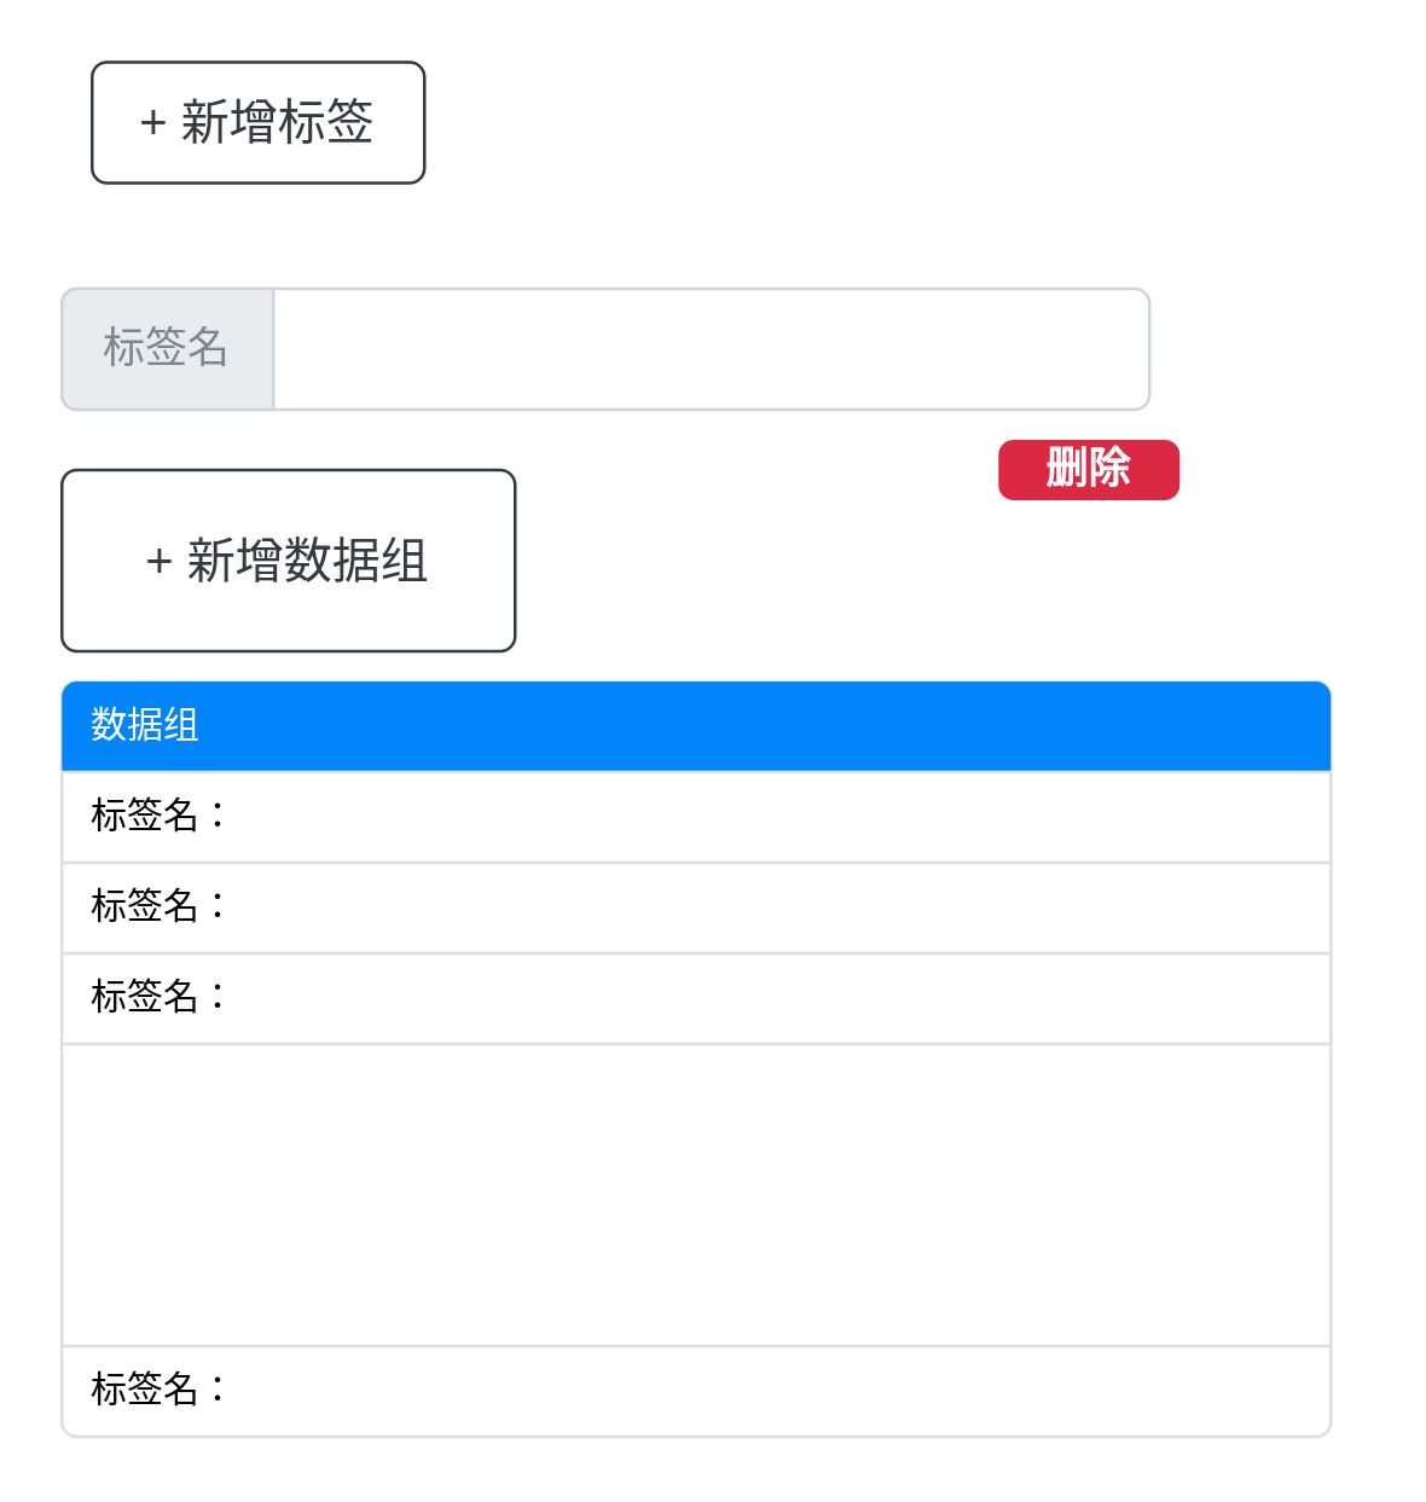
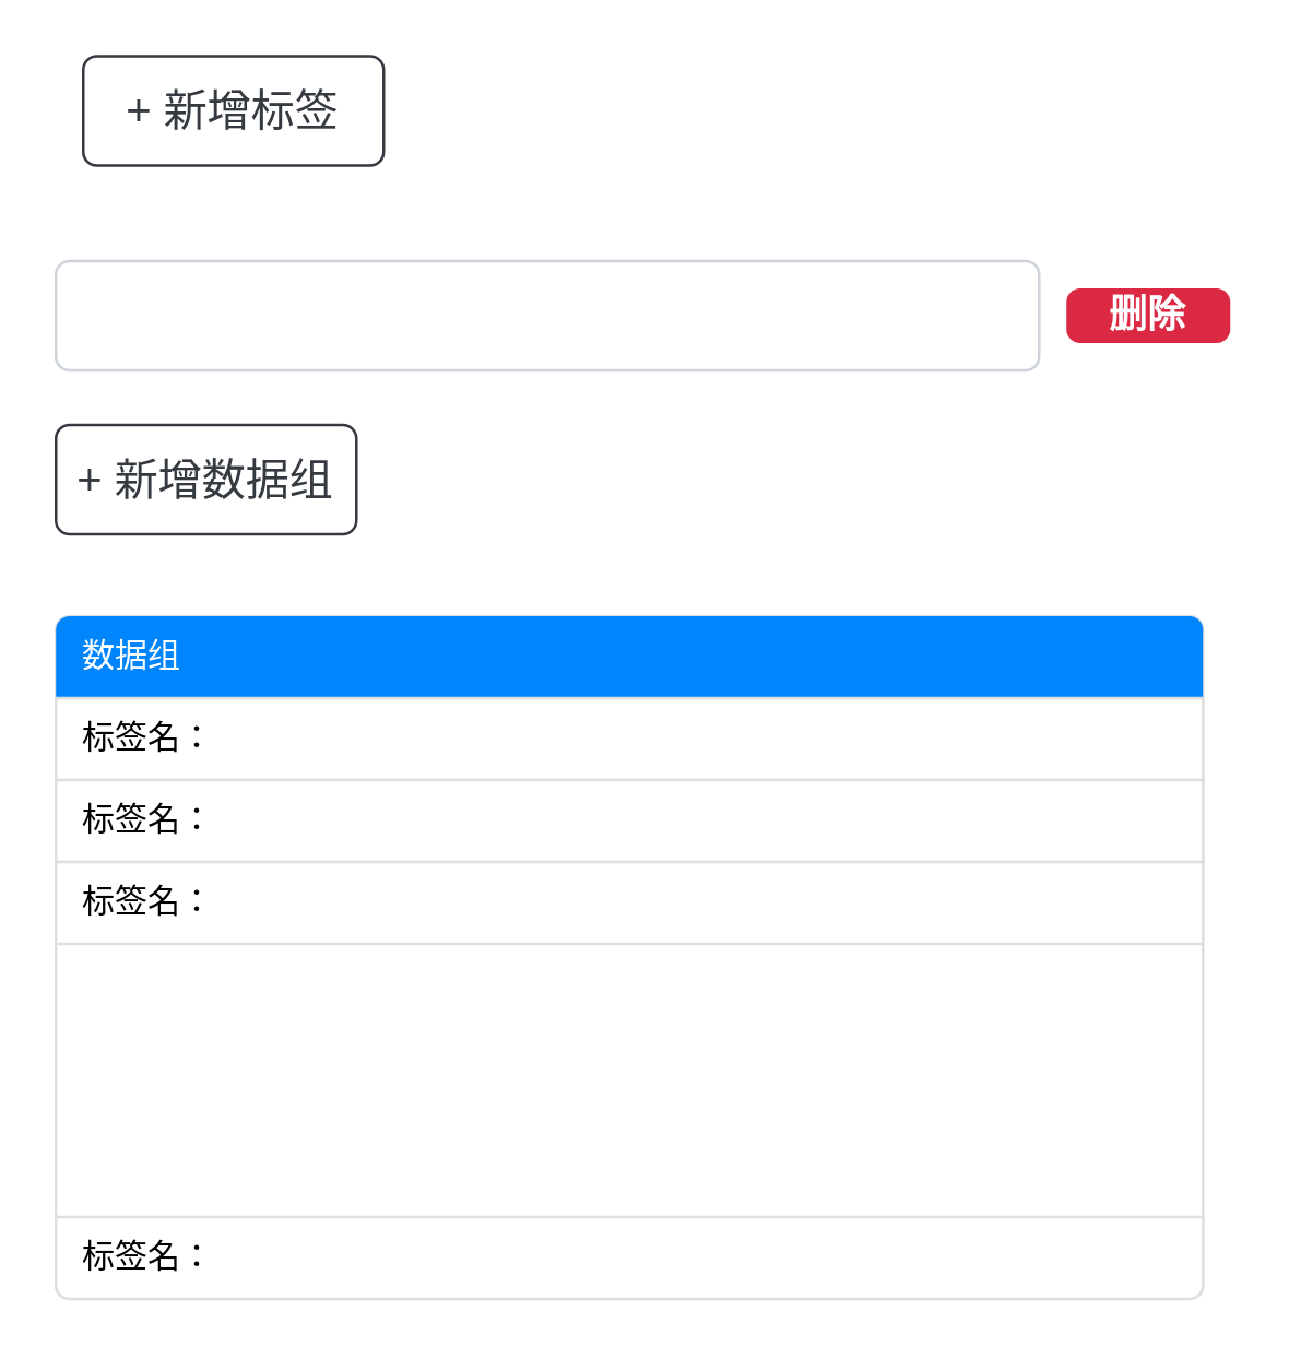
- <mxCell id="4" value="标签名" style="html=1;shadow=0;dashed=0;shape=mxgraph.bootstrap.leftButton;strokeColor=inherit;gradientColor=inherit;fontColor=inherit;fillColor=#E9ECEF;rSize=5;perimeter=none;whiteSpace=wrap;resizeHeight=1;fontSize=14;" vertex="1" parent="3"><mxGeometry width="70" height="40" as="geometry" /></mxCell>
- <mxCell id="5" value="删除" style="html=1;shadow=0;dashed=0;shape=mxgraph.bootstrap.rrect;rSize=5;strokeColor=none;strokeWidth=1;fillColor=#DB2843;fontColor=#FFFFFF;whiteSpace=wrap;align=center;verticalAlign=middle;spacingLeft=0;fontStyle=1;fontSize=14;spacing=5;" vertex="1" parent="1"><mxGeometry x="330" y="145" width="60" height="20" as="geometry" /></mxCell>
+ <mxCell id="5" value="删除" style="html=1;shadow=0;dashed=0;shape=mxgraph.bootstrap.rrect;rSize=5;strokeColor=none;strokeWidth=1;fillColor=#DB2843;fontColor=#FFFFFF;whiteSpace=wrap;align=center;verticalAlign=middle;spacingLeft=0;fontStyle=1;fontSize=14;spacing=5;" vertex="1" parent="1"><mxGeometry x="390" y="105" width="60" height="20" as="geometry" /></mxCell>
- <mxCell id="6" value="+ 新增数据组" style="html=1;shadow=0;dashed=0;shape=mxgraph.bootstrap.rrect;rSize=5;strokeColor=#343A40;strokeWidth=1;fillColor=none;fontColor=#343A40;whiteSpace=wrap;align=center;verticalAlign=middle;spacingLeft=0;fontStyle=0;fontSize=16;spacing=5;" vertex="1" parent="1"><mxGeometry x="20" y="155" width="150" height="60" as="geometry" /></mxCell>
+ <mxCell id="6" value="+ 新增数据组" style="html=1;shadow=0;dashed=0;shape=mxgraph.bootstrap.rrect;rSize=5;strokeColor=#343A40;strokeWidth=1;fillColor=none;fontColor=#343A40;whiteSpace=wrap;align=center;verticalAlign=middle;spacingLeft=0;fontStyle=0;fontSize=16;spacing=5;" vertex="1" parent="1"><mxGeometry x="20" y="155" width="110" height="40" as="geometry" /></mxCell>
